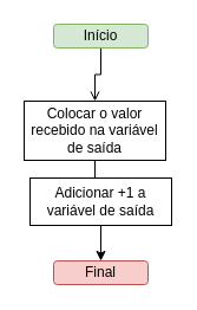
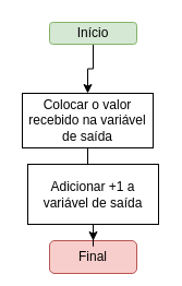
- <mxCell id="2" value="" style="edgeStyle=orthogonalEdgeStyle;rounded=0;orthogonalLoop=1;jettySize=auto;html=1;endArrow=open;" edge="1" parent="1" source="3" target="5"><mxGeometry relative="1" as="geometry" /></mxCell>
+ <mxCell id="2" value="" style="edgeStyle=orthogonalEdgeStyle;rounded=0;orthogonalLoop=1;jettySize=auto;html=1;" edge="1" parent="1" source="3" target="5"><mxGeometry relative="1" as="geometry" /></mxCell>
- <mxCell id="8" value="Adicionar +1 a variável de saída" style="rounded=0;whiteSpace=wrap;html=1;" vertex="1" parent="1"><mxGeometry x="25" y="150" width="120" height="40" as="geometry" /></mxCell>
+ <mxCell id="8" value="Adicionar +1 a variável de saída" style="rounded=0;whiteSpace=wrap;html=1;" vertex="1" parent="1"><mxGeometry x="25" y="150" width="120" height="55" as="geometry" /></mxCell>
- <mxCell id="6" value="Final" style="rounded=1;whiteSpace=wrap;html=1;fillColor=#f8cecc;strokeColor=#b85450;" vertex="1" parent="1"><mxGeometry x="45" y="220" width="80" height="20" as="geometry" /></mxCell>
+ <mxCell id="6" value="Final" style="rounded=1;whiteSpace=wrap;html=1;fillColor=#f8cecc;strokeColor=#b85450;" vertex="1" parent="1"><mxGeometry x="45" y="220" width="80" height="30" as="geometry" /></mxCell>
